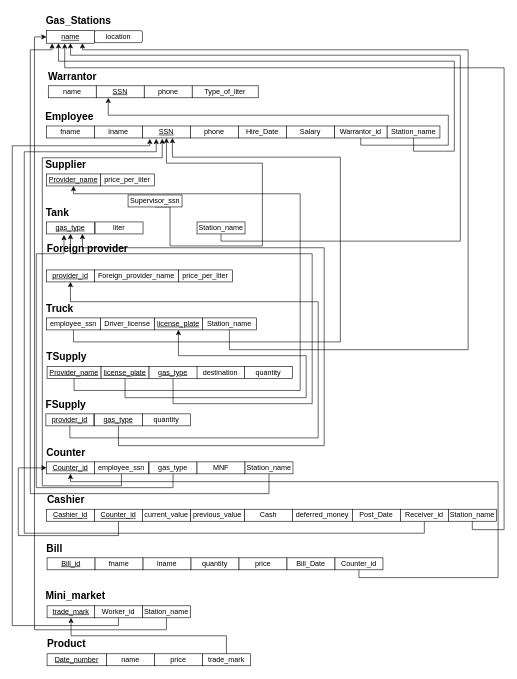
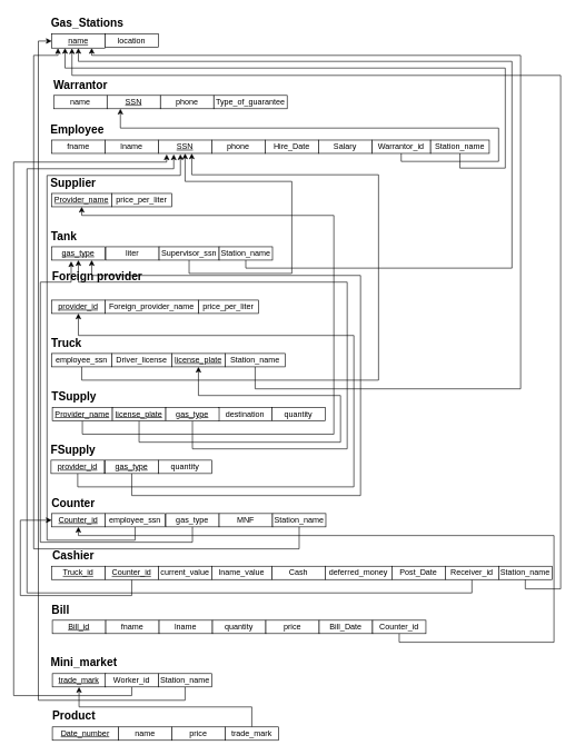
- <mxCell id="3" value="location" style="whiteSpace=wrap;html=1;align=center;rounded=1;" parent="1" vertex="1"><mxGeometry x="157" y="50" width="80" height="20" as="geometry" /></mxCell>
+ <mxCell id="3" value="location" style="whiteSpace=wrap;html=1;align=center;" parent="1" vertex="1"><mxGeometry x="157" y="50" width="80" height="20" as="geometry" /></mxCell>
- <mxCell id="9" value="Type_of_liter" style="whiteSpace=wrap;html=1;align=center;" parent="1" vertex="1"><mxGeometry x="320" y="142" width="110" height="20" as="geometry" /></mxCell>
+ <mxCell id="9" value="Type_of_guarantee" style="whiteSpace=wrap;html=1;align=center;" parent="1" vertex="1"><mxGeometry x="320" y="142" width="110" height="20" as="geometry" /></mxCell>
- <mxCell id="41" value="Supervisor_ssn" style="whiteSpace=wrap;html=1;align=center;" parent="1" vertex="1"><mxGeometry x="213" y="324" width="90" height="20" as="geometry" /></mxCell>
+ <mxCell id="41" value="Supervisor_ssn" style="whiteSpace=wrap;html=1;align=center;" parent="1" vertex="1"><mxGeometry x="238" y="369" width="90" height="20" as="geometry" /></mxCell>
- <mxCell id="44" value="Cashier_id" style="whiteSpace=wrap;html=1;align=center;fontStyle=4" parent="1" vertex="1"><mxGeometry x="77" y="848" width="80" height="20" as="geometry" /></mxCell>
+ <mxCell id="44" value="Truck_id" style="whiteSpace=wrap;html=1;align=center;fontStyle=4" parent="1" vertex="1"><mxGeometry x="77" y="848" width="80" height="20" as="geometry" /></mxCell>
- <mxCell id="66" value="previous_value" style="whiteSpace=wrap;html=1;align=center;" parent="1" vertex="1"><mxGeometry x="317" y="848" width="90" height="20" as="geometry" /></mxCell>
+ <mxCell id="66" value="lname_value" style="whiteSpace=wrap;html=1;align=center;" parent="1" vertex="1"><mxGeometry x="317" y="848" width="90" height="20" as="geometry" /></mxCell>
